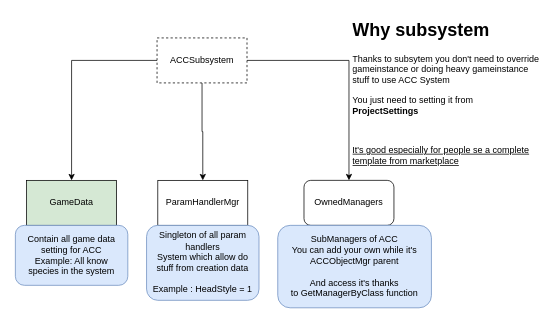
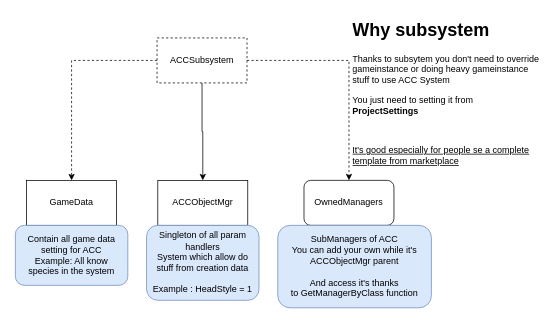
- <mxCell id="4" style="edgeStyle=orthogonalEdgeStyle;rounded=0;orthogonalLoop=1;jettySize=auto;html=1;" parent="1" source="5" target="8" edge="1"><mxGeometry relative="1" as="geometry" /></mxCell>
+ <mxCell id="4" style="edgeStyle=orthogonalEdgeStyle;rounded=0;orthogonalLoop=1;jettySize=auto;html=1;dashed=1;" parent="1" source="5" target="8" edge="1"><mxGeometry relative="1" as="geometry" /></mxCell>
- <mxCell id="2" style="edgeStyle=orthogonalEdgeStyle;rounded=0;orthogonalLoop=1;jettySize=auto;html=1;entryX=0.5;entryY=0;entryDx=0;entryDy=0;" parent="1" source="5" target="6" edge="1"><mxGeometry relative="1" as="geometry" /></mxCell>
+ <mxCell id="2" style="edgeStyle=orthogonalEdgeStyle;rounded=0;orthogonalLoop=1;jettySize=auto;html=1;entryX=0.5;entryY=0;entryDx=0;entryDy=0;dashed=1;" parent="1" source="5" target="6" edge="1"><mxGeometry relative="1" as="geometry" /></mxCell>
- <mxCell id="6" value="GameData" style="rounded=0;whiteSpace=wrap;html=1;fillColor=#d5e8d4;" parent="1" vertex="1"><mxGeometry x="35" y="240" width="120" height="60" as="geometry" /></mxCell>
+ <mxCell id="6" value="GameData" style="rounded=0;whiteSpace=wrap;html=1;" parent="1" vertex="1"><mxGeometry x="35" y="240" width="120" height="60" as="geometry" /></mxCell>
- <mxCell id="7" value="ParamHandlerMgr" style="rounded=0;whiteSpace=wrap;html=1;" parent="1" vertex="1"><mxGeometry x="210" y="240" width="120" height="60" as="geometry" /></mxCell>
+ <mxCell id="7" value="ACCObjectMgr" style="rounded=0;whiteSpace=wrap;html=1;" parent="1" vertex="1"><mxGeometry x="210" y="240" width="120" height="60" as="geometry" /></mxCell>
